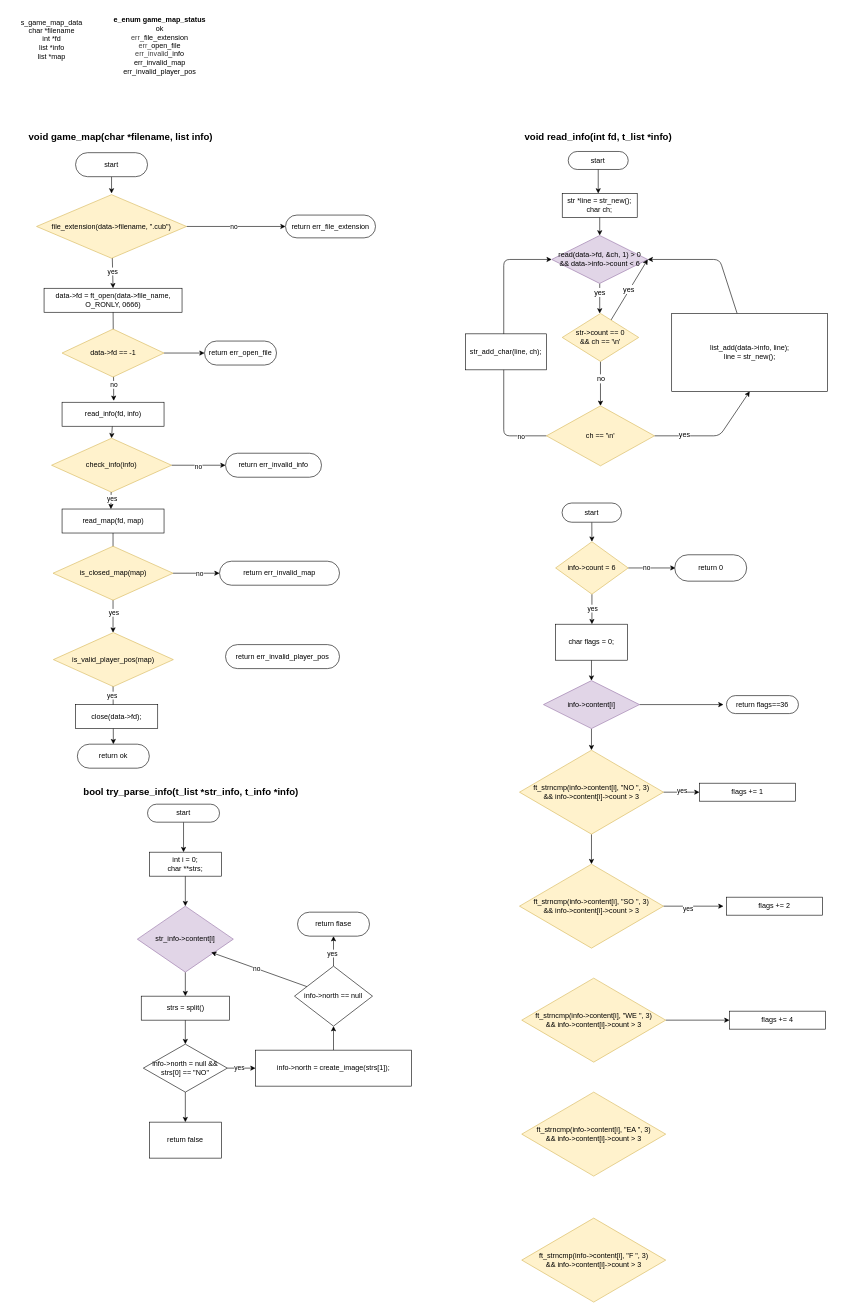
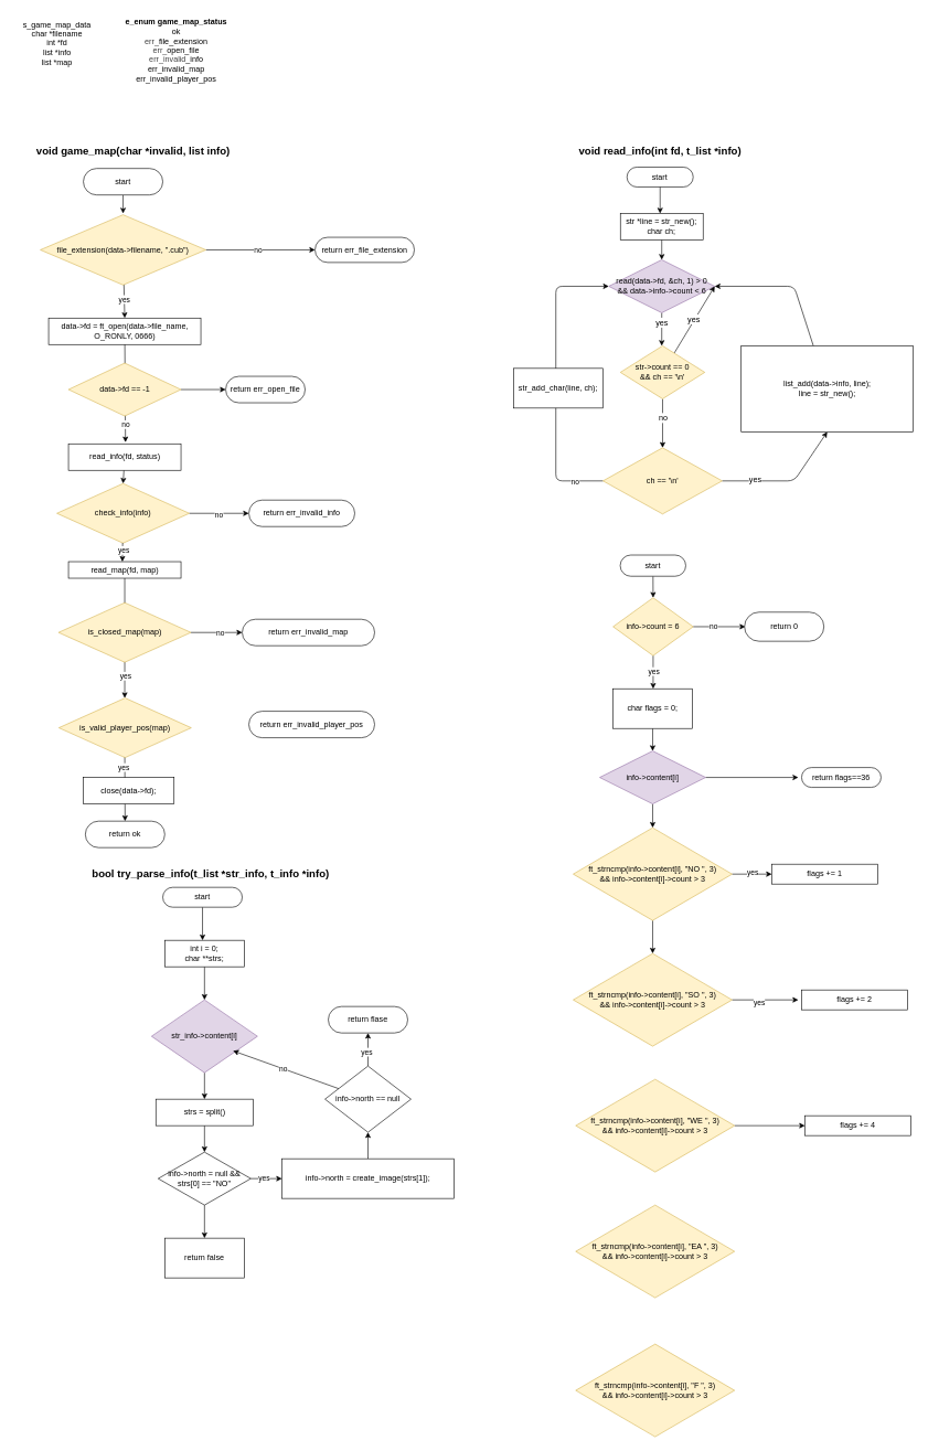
- <mxCell id="4" value="void game_map(char *filename, list info)" style="text;html=1;align=center;verticalAlign=middle;resizable=0;points=[];autosize=1;strokeColor=none;fillColor=none;fontStyle=1;fontSize=16;" parent="1" vertex="1"><mxGeometry x="45" y="212" width="310" height="30" as="geometry" /></mxCell>
+ <mxCell id="4" value="void game_map(char *invalid, list info)" style="text;html=1;align=center;verticalAlign=middle;resizable=0;points=[];autosize=1;strokeColor=none;fillColor=none;fontStyle=1;fontSize=16;" parent="1" vertex="1"><mxGeometry x="45" y="212" width="310" height="30" as="geometry" /></mxCell>
- <mxCell id="31" value="read_info(fd, info)" style="rounded=0;whiteSpace=wrap;html=1;" parent="1" vertex="1"><mxGeometry x="102.5" y="670" width="170" height="40" as="geometry" /></mxCell>
+ <mxCell id="31" value="read_info(fd, status)" style="rounded=0;whiteSpace=wrap;html=1;" parent="1" vertex="1"><mxGeometry x="102.5" y="670" width="170" height="40" as="geometry" /></mxCell>
- <mxCell id="7" value="read_map(fd, map)" style="rounded=0;whiteSpace=wrap;html=1;" parent="1" vertex="1"><mxGeometry x="102.5" y="848" width="170" height="40" as="geometry" /></mxCell>
+ <mxCell id="7" value="read_map(fd, map)" style="rounded=0;whiteSpace=wrap;html=1;" parent="1" vertex="1"><mxGeometry x="102.5" y="848" width="170" height="25" as="geometry" /></mxCell>
